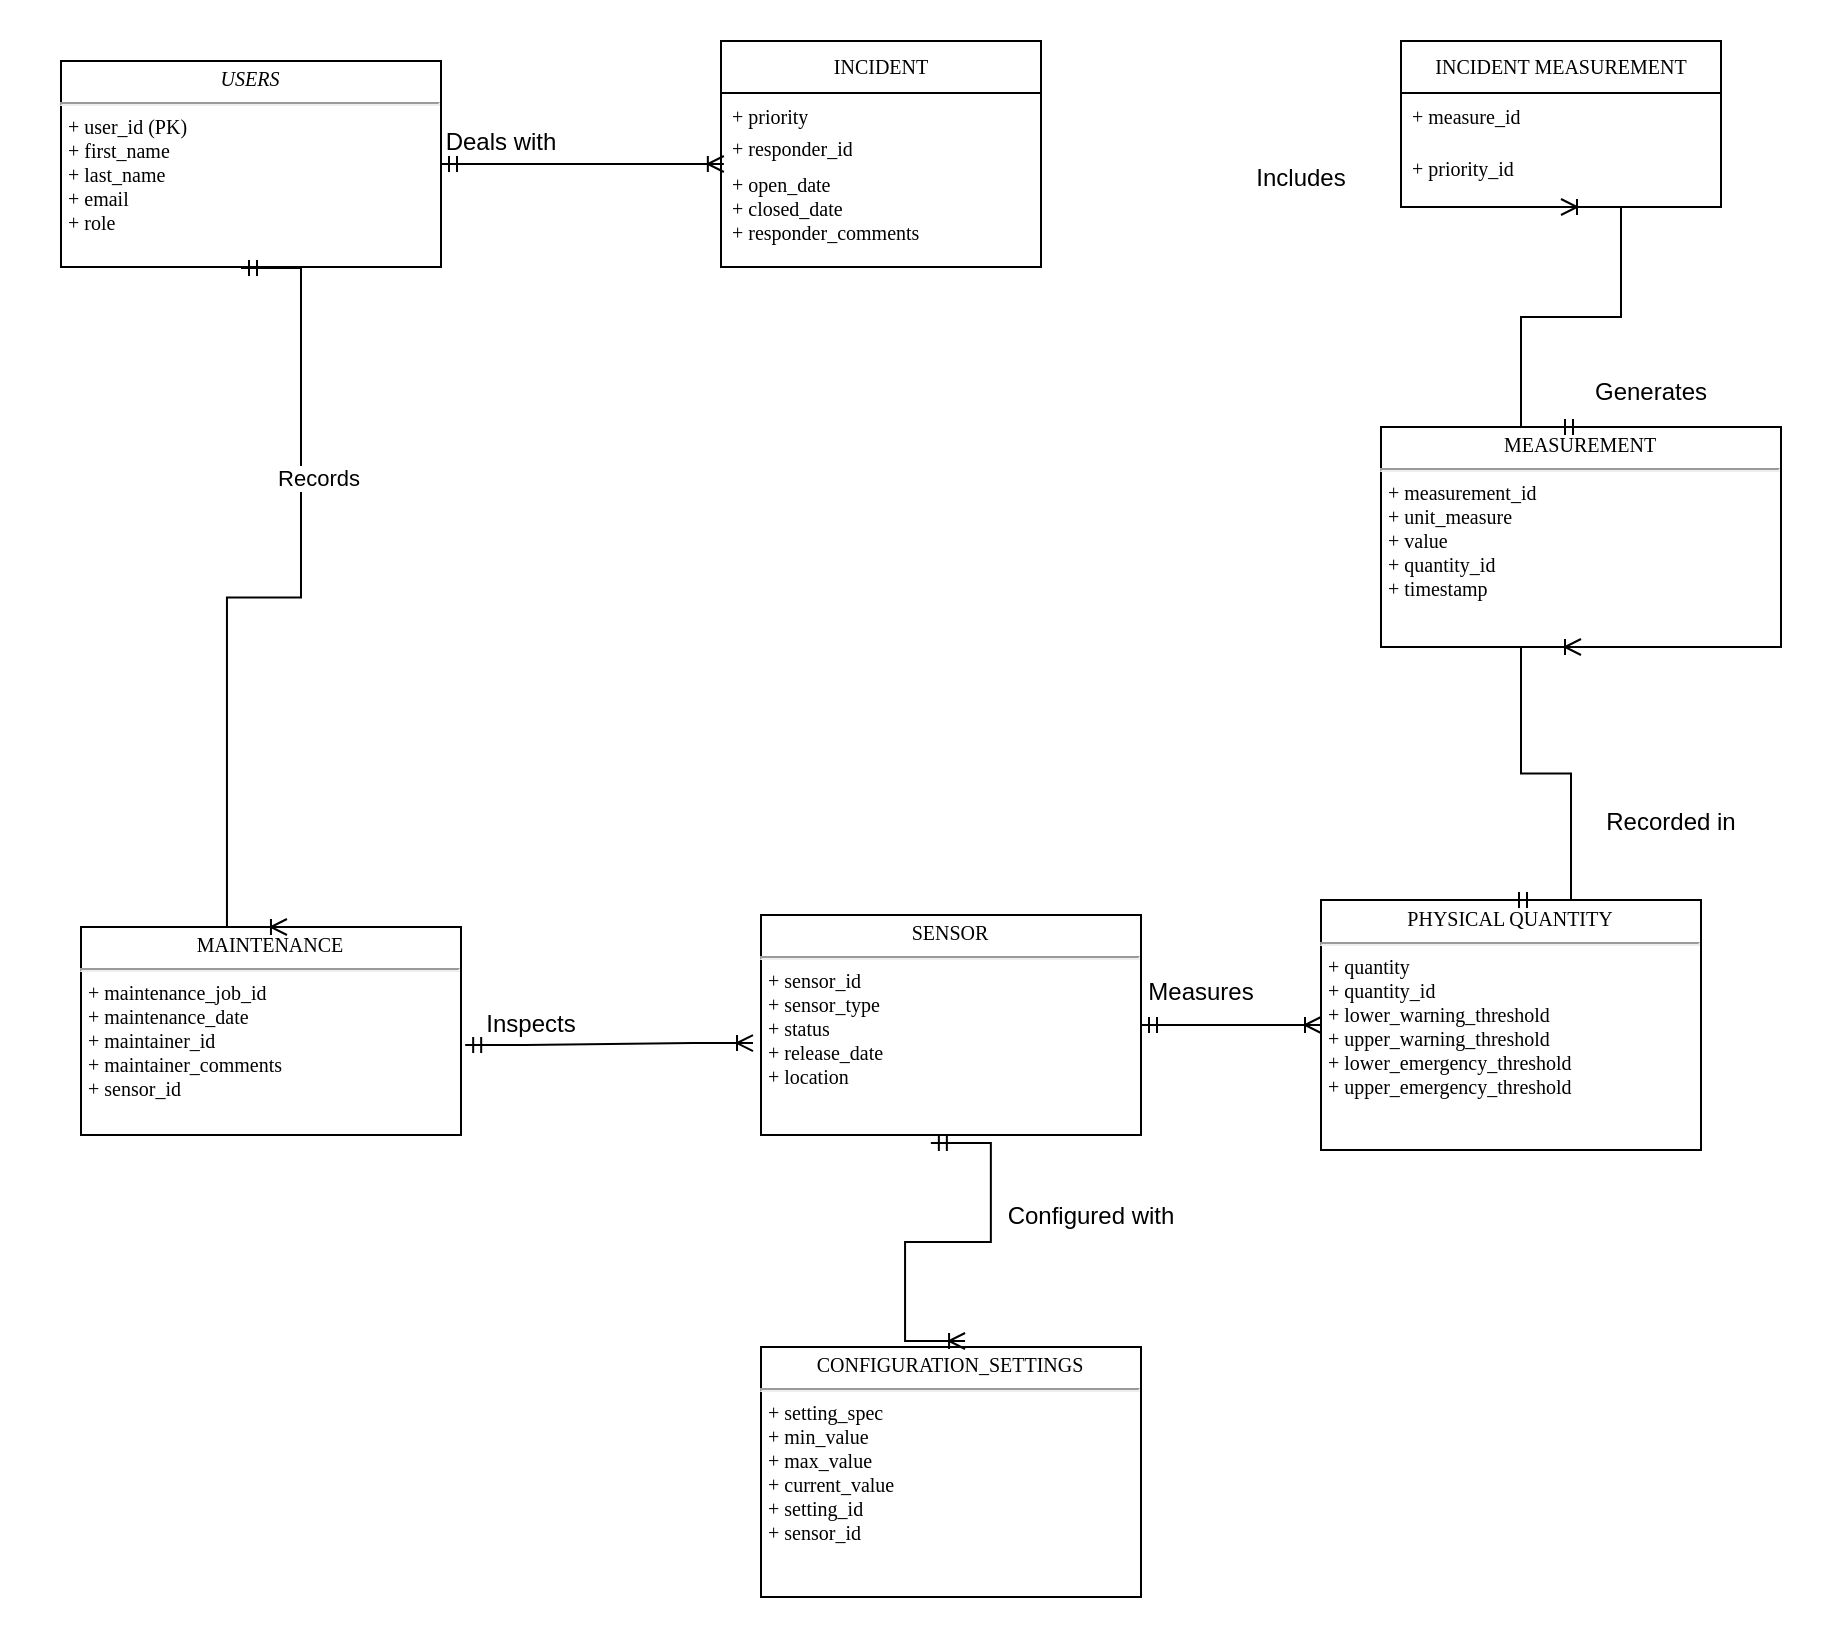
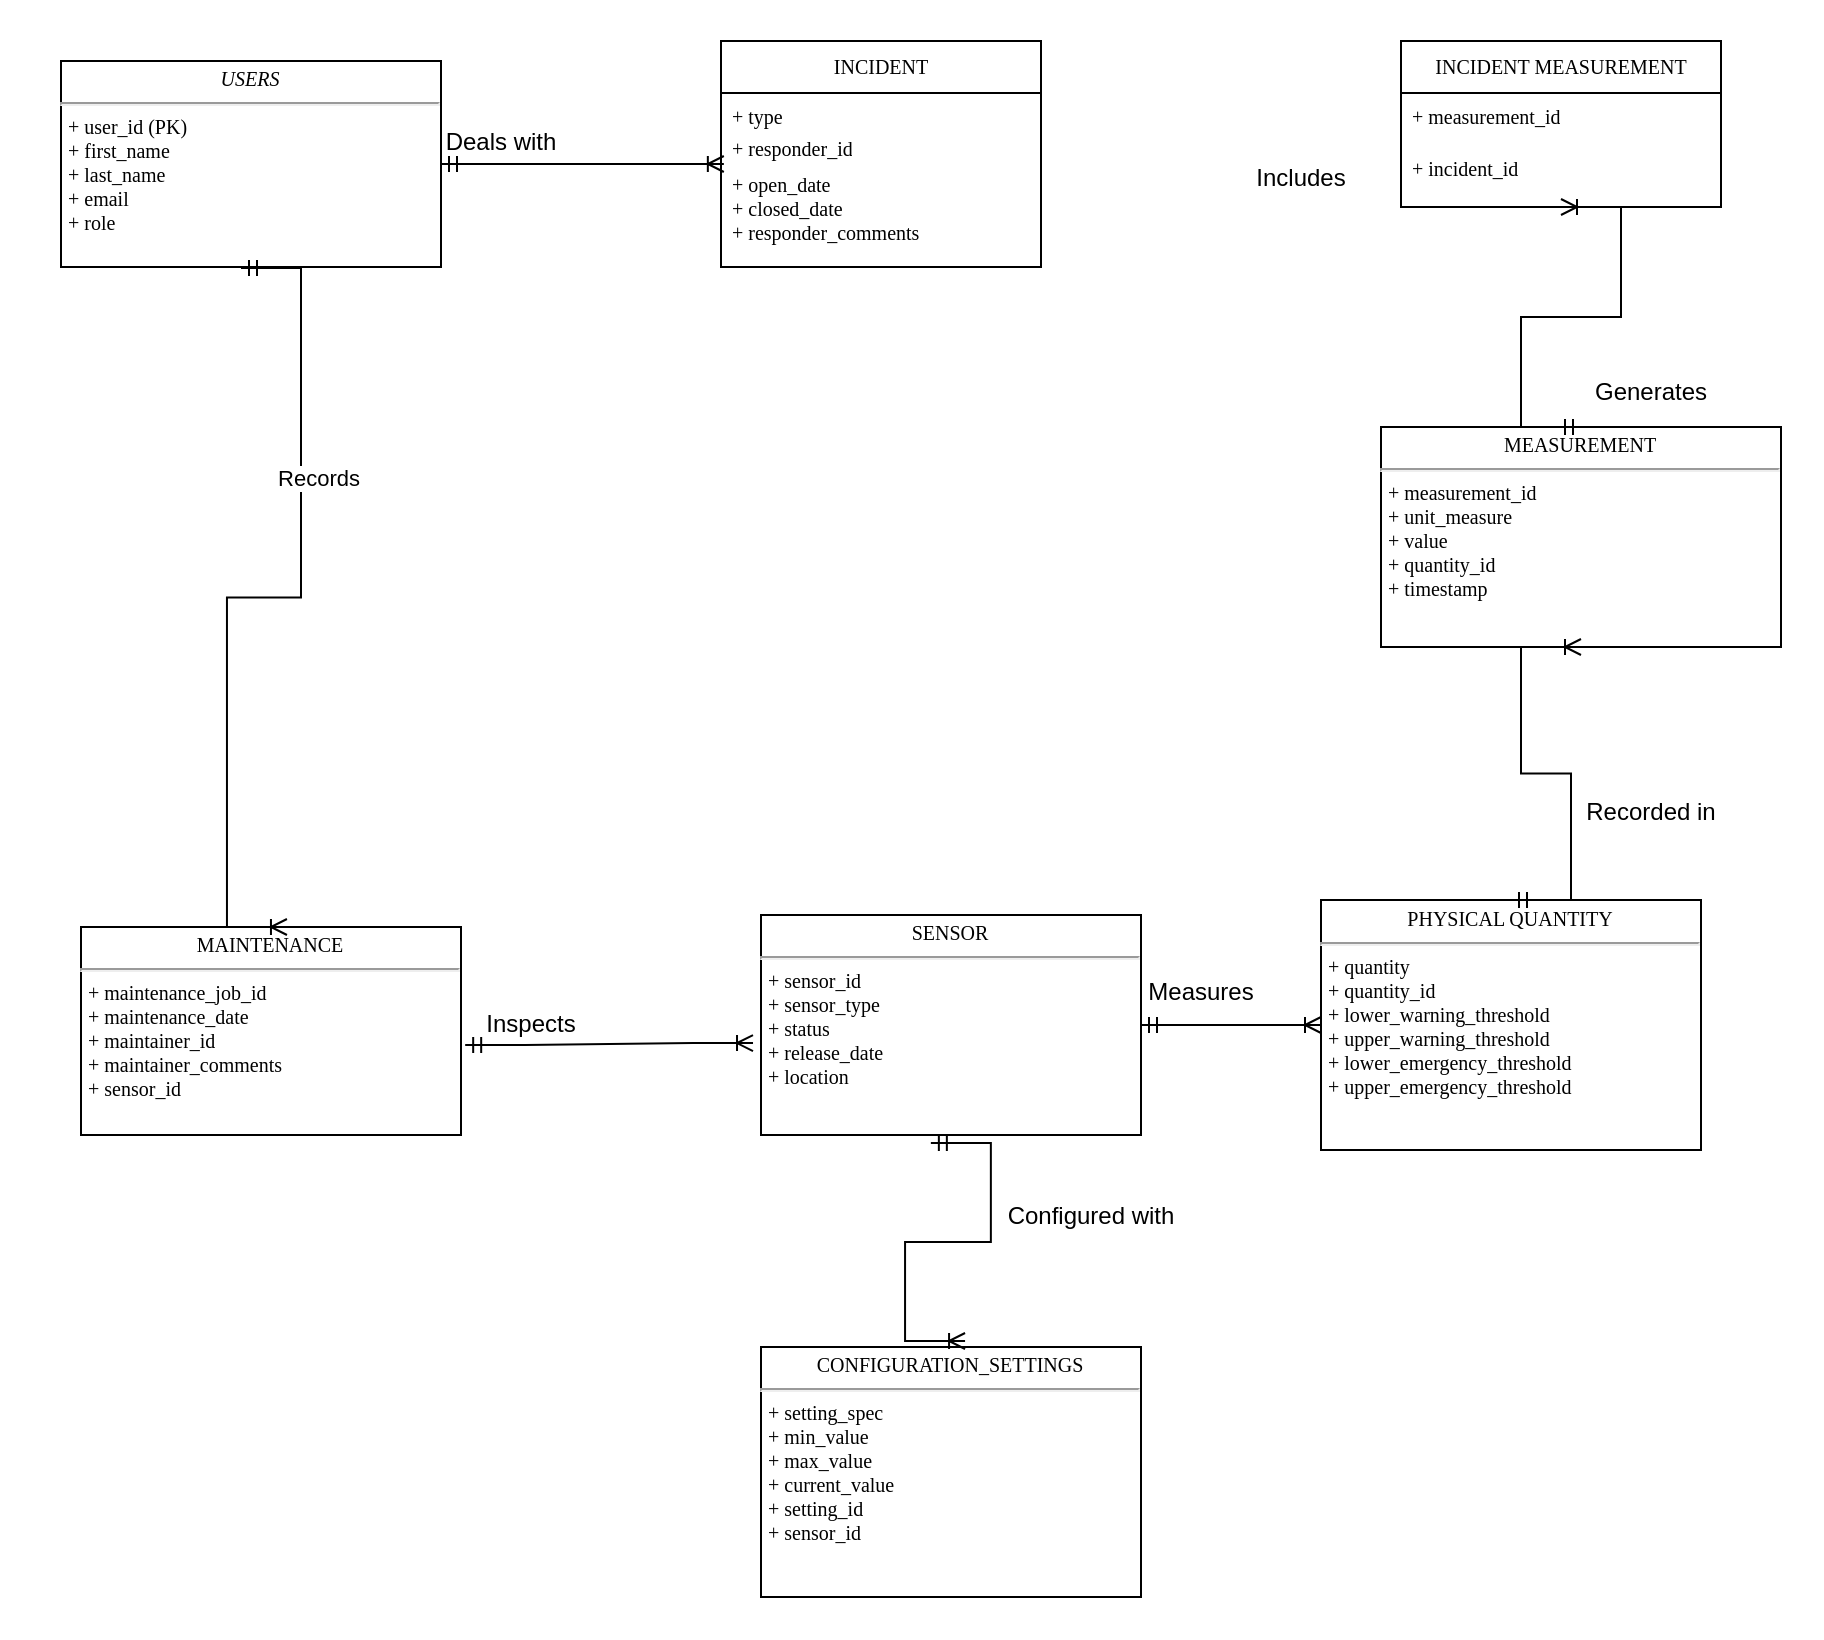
- <mxCell id="3" value="+ priority" style="text;html=1;strokeColor=none;fillColor=none;align=left;verticalAlign=top;spacingLeft=4;spacingRight=4;whiteSpace=wrap;overflow=hidden;rotatable=0;points=[[0,0.5],[1,0.5]];portConstraint=eastwest;fontFamily=Verdana;fontSize=10;" parent="2" vertex="1"><mxGeometry y="26" width="160" height="16" as="geometry" /></mxCell>
+ <mxCell id="3" value="+ type" style="text;html=1;strokeColor=none;fillColor=none;align=left;verticalAlign=top;spacingLeft=4;spacingRight=4;whiteSpace=wrap;overflow=hidden;rotatable=0;points=[[0,0.5],[1,0.5]];portConstraint=eastwest;fontFamily=Verdana;fontSize=10;" parent="2" vertex="1"><mxGeometry y="26" width="160" height="16" as="geometry" /></mxCell>
- <mxCell id="7" value="+ measure_id" style="text;html=1;strokeColor=none;fillColor=none;align=left;verticalAlign=top;spacingLeft=4;spacingRight=4;whiteSpace=wrap;overflow=hidden;rotatable=0;points=[[0,0.5],[1,0.5]];portConstraint=eastwest;fontFamily=Verdana;fontSize=10;" parent="6" vertex="1"><mxGeometry y="26" width="160" height="26" as="geometry" /></mxCell>
+ <mxCell id="7" value="+ measurement_id" style="text;html=1;strokeColor=none;fillColor=none;align=left;verticalAlign=top;spacingLeft=4;spacingRight=4;whiteSpace=wrap;overflow=hidden;rotatable=0;points=[[0,0.5],[1,0.5]];portConstraint=eastwest;fontFamily=Verdana;fontSize=10;" parent="6" vertex="1"><mxGeometry y="26" width="160" height="26" as="geometry" /></mxCell>
- <mxCell id="8" value="+ priority_id&lt;div&gt;&lt;br&gt;&lt;/div&gt;" style="text;html=1;strokeColor=none;fillColor=none;align=left;verticalAlign=top;spacingLeft=4;spacingRight=4;whiteSpace=wrap;overflow=hidden;rotatable=0;points=[[0,0.5],[1,0.5]];portConstraint=eastwest;fontFamily=Verdana;fontSize=10;" parent="6" vertex="1"><mxGeometry y="52" width="160" height="26" as="geometry" /></mxCell>
+ <mxCell id="8" value="+ incident_id&lt;div&gt;&lt;br&gt;&lt;/div&gt;" style="text;html=1;strokeColor=none;fillColor=none;align=left;verticalAlign=top;spacingLeft=4;spacingRight=4;whiteSpace=wrap;overflow=hidden;rotatable=0;points=[[0,0.5],[1,0.5]];portConstraint=eastwest;fontFamily=Verdana;fontSize=10;" parent="6" vertex="1"><mxGeometry y="52" width="160" height="26" as="geometry" /></mxCell>
- <mxCell id="26" value="Recorded in&lt;div&gt;&lt;br&gt;&lt;/div&gt;" style="text;html=1;align=center;verticalAlign=middle;resizable=0;points=[];autosize=1;strokeColor=none;fillColor=none;" vertex="1" parent="1"><mxGeometry x="790" y="398" width="90" height="40" as="geometry" /></mxCell>
+ <mxCell id="26" value="Recorded in&lt;div&gt;&lt;br&gt;&lt;/div&gt;" style="text;html=1;align=center;verticalAlign=middle;resizable=0;points=[];autosize=1;strokeColor=none;fillColor=none;" vertex="1" parent="1"><mxGeometry x="780" y="393" width="90" height="40" as="geometry" /></mxCell>
